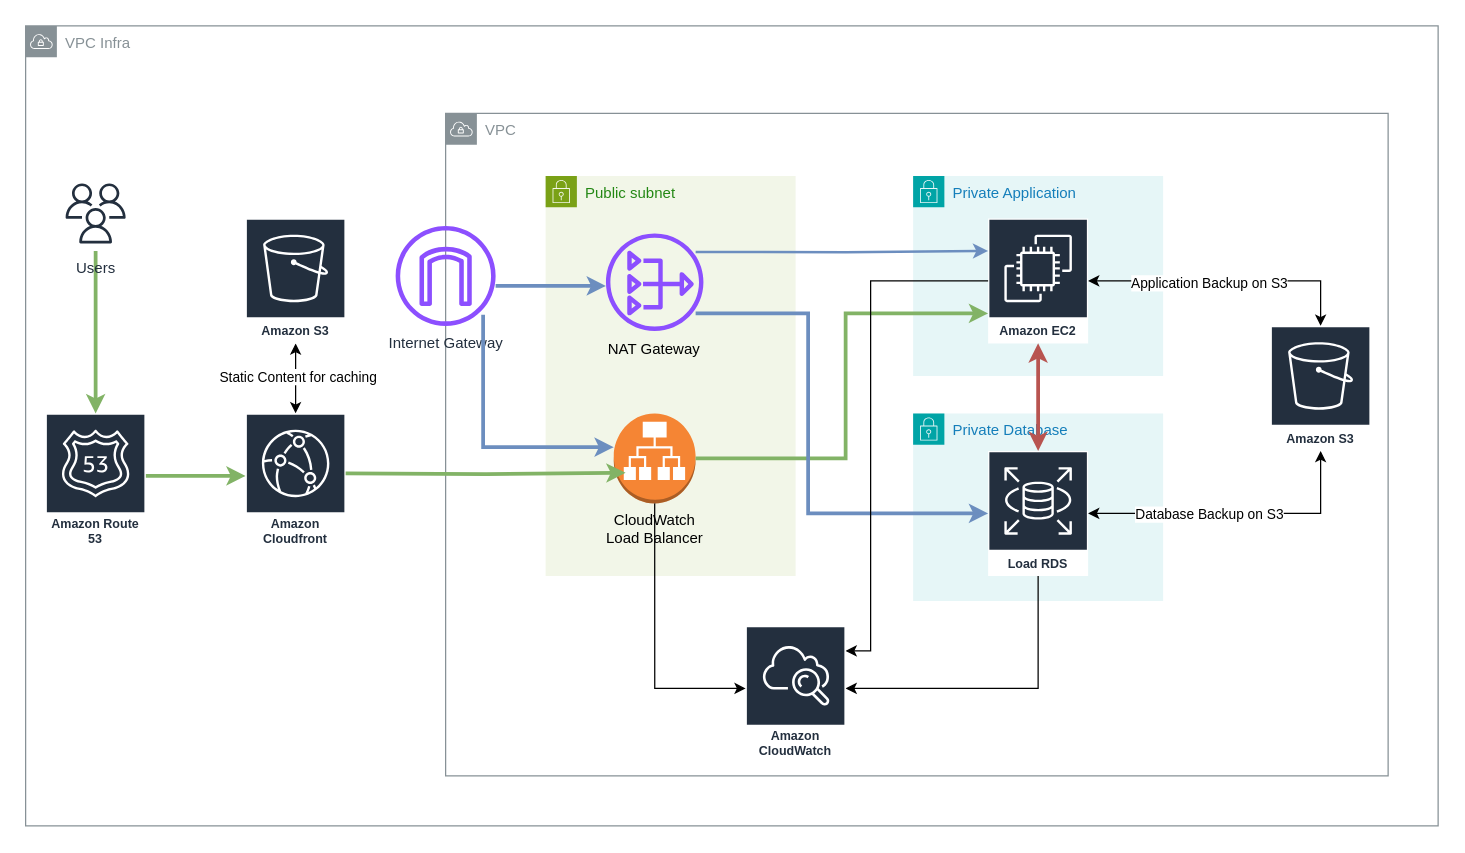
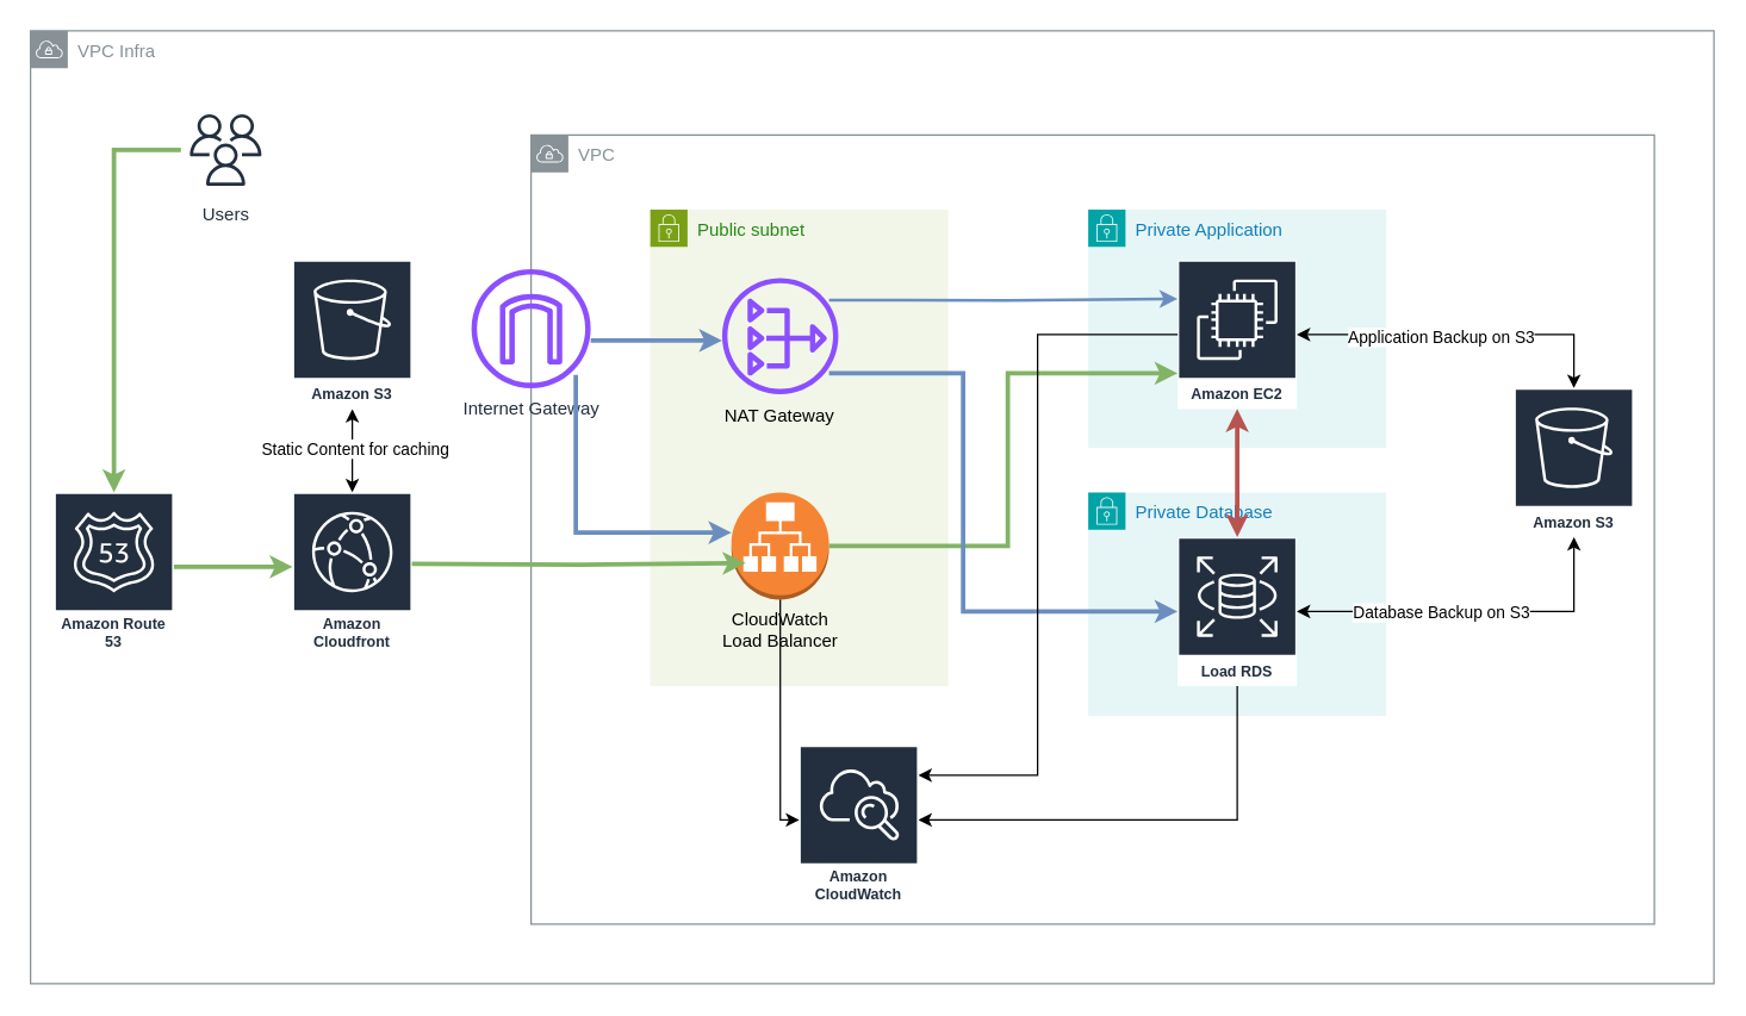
- <mxCell id="28" value="Users" style="sketch=0;outlineConnect=0;fontColor=#232F3E;gradientColor=none;strokeColor=#232F3E;fillColor=#ffffff;dashed=0;verticalLabelPosition=bottom;verticalAlign=top;align=center;html=1;fontSize=12;fontStyle=0;aspect=fixed;shape=mxgraph.aws4.resourceIcon;resIcon=mxgraph.aws4.users;" vertex="1" parent="1"><mxGeometry x="46" y="140" width="60" height="60" as="geometry" /></mxCell>
+ <mxCell id="28" value="Users" style="sketch=0;outlineConnect=0;fontColor=#232F3E;gradientColor=none;strokeColor=#232F3E;fillColor=#ffffff;dashed=0;verticalLabelPosition=bottom;verticalAlign=top;align=center;html=1;fontSize=12;fontStyle=0;aspect=fixed;shape=mxgraph.aws4.resourceIcon;resIcon=mxgraph.aws4.users;" vertex="1" parent="1"><mxGeometry x="121" y="70" width="60" height="60" as="geometry" /></mxCell>
- <mxCell id="36" value="Amazon CloudWatch" style="sketch=0;outlineConnect=0;fontColor=#232F3E;gradientColor=none;strokeColor=#ffffff;fillColor=#232F3E;dashed=0;verticalLabelPosition=middle;verticalAlign=bottom;align=center;html=1;whiteSpace=wrap;fontSize=10;fontStyle=1;spacing=3;shape=mxgraph.aws4.productIcon;prIcon=mxgraph.aws4.cloudwatch;" vertex="1" parent="1"><mxGeometry x="596" y="500" width="80" height="110" as="geometry" /></mxCell>
+ <mxCell id="36" value="Amazon CloudWatch" style="sketch=0;outlineConnect=0;fontColor=#232F3E;gradientColor=none;strokeColor=#ffffff;fillColor=#232F3E;dashed=0;verticalLabelPosition=middle;verticalAlign=bottom;align=center;html=1;whiteSpace=wrap;fontSize=10;fontStyle=1;spacing=3;shape=mxgraph.aws4.productIcon;prIcon=mxgraph.aws4.cloudwatch;" vertex="1" parent="1"><mxGeometry x="536" y="500" width="80" height="110" as="geometry" /></mxCell>
